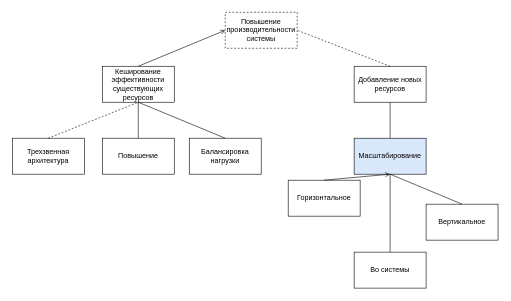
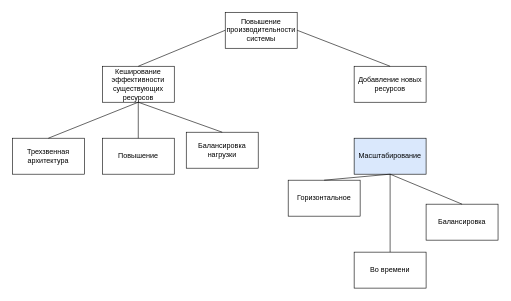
- <mxCell id="2" value="Повышение производительности системы" style="rounded=0;whiteSpace=wrap;html=1;dashed=1;" vertex="1" parent="1"><mxGeometry x="375" y="20" width="120" height="60" as="geometry" /></mxCell>
+ <mxCell id="2" value="Повышение производительности системы" style="rounded=0;whiteSpace=wrap;html=1;" vertex="1" parent="1"><mxGeometry x="375" y="20" width="120" height="60" as="geometry" /></mxCell>
- <mxCell id="8" value="" style="endArrow=open;html=1;rounded=0;entryX=0;entryY=0.5;entryDx=0;entryDy=0;exitX=0.5;exitY=0;exitDx=0;exitDy=0;" edge="1" parent="1" source="3" target="2"><mxGeometry width="50" height="50" relative="1" as="geometry"><mxPoint x="50" y="170" as="sourcePoint" /><mxPoint x="100" y="120" as="targetPoint" /></mxGeometry></mxCell>
+ <mxCell id="8" value="" style="endArrow=none;html=1;rounded=0;entryX=0;entryY=0.5;entryDx=0;entryDy=0;exitX=0.5;exitY=0;exitDx=0;exitDy=0;" edge="1" parent="1" source="3" target="2"><mxGeometry width="50" height="50" relative="1" as="geometry"><mxPoint x="50" y="170" as="sourcePoint" /><mxPoint x="100" y="120" as="targetPoint" /></mxGeometry></mxCell>
- <mxCell id="15" value="" style="endArrow=none;html=1;rounded=0;entryX=1;entryY=0.5;entryDx=0;entryDy=0;exitX=0.5;exitY=0;exitDx=0;exitDy=0;dashed=1;" edge="1" parent="1" source="4" target="2"><mxGeometry width="50" height="50" relative="1" as="geometry"><mxPoint x="480" y="210" as="sourcePoint" /><mxPoint x="530" y="160" as="targetPoint" /></mxGeometry></mxCell>
+ <mxCell id="15" value="" style="endArrow=none;html=1;rounded=0;entryX=1;entryY=0.5;entryDx=0;entryDy=0;exitX=0.5;exitY=0;exitDx=0;exitDy=0;" edge="1" parent="1" source="4" target="2"><mxGeometry width="50" height="50" relative="1" as="geometry"><mxPoint x="480" y="210" as="sourcePoint" /><mxPoint x="530" y="160" as="targetPoint" /></mxGeometry></mxCell>
- <mxCell id="16" value="" style="endArrow=none;html=1;rounded=0;entryX=0.5;entryY=1;entryDx=0;entryDy=0;exitX=0.5;exitY=0;exitDx=0;exitDy=0;" edge="1" parent="1" source="12" target="4"><mxGeometry width="50" height="50" relative="1" as="geometry"><mxPoint x="660" y="120" as="sourcePoint" /><mxPoint x="505" y="60" as="targetPoint" /></mxGeometry></mxCell>
- <mxCell id="9" value="" style="endArrow=none;html=1;rounded=0;entryX=0.5;entryY=1;entryDx=0;entryDy=0;exitX=0.5;exitY=0;exitDx=0;exitDy=0;dashed=1;" edge="1" parent="1" source="5" target="3"><mxGeometry width="50" height="50" relative="1" as="geometry"><mxPoint x="220" y="120" as="sourcePoint" /><mxPoint x="385" y="60" as="targetPoint" /></mxGeometry></mxCell>
+ <mxCell id="9" value="" style="endArrow=none;html=1;rounded=0;entryX=0.5;entryY=1;entryDx=0;entryDy=0;exitX=0.5;exitY=0;exitDx=0;exitDy=0;" edge="1" parent="1" source="5" target="3"><mxGeometry width="50" height="50" relative="1" as="geometry"><mxPoint x="220" y="120" as="sourcePoint" /><mxPoint x="385" y="60" as="targetPoint" /></mxGeometry></mxCell>
- <mxCell id="7" value="Балансировка нагрузки" style="rounded=0;whiteSpace=wrap;html=1;" vertex="1" parent="1"><mxGeometry x="315" y="230" width="120" height="60" as="geometry" /></mxCell>
+ <mxCell id="7" value="Балансировка нагрузки" style="rounded=0;whiteSpace=wrap;html=1;" vertex="1" parent="1"><mxGeometry x="310" y="220" width="120" height="60" as="geometry" /></mxCell>
- <mxCell id="17" value="" style="endArrow=open;html=1;rounded=0;entryX=0.5;entryY=1;entryDx=0;entryDy=0;exitX=0.5;exitY=0;exitDx=0;exitDy=0;" edge="1" parent="1" source="13" target="12"><mxGeometry width="50" height="50" relative="1" as="geometry"><mxPoint x="660" y="240" as="sourcePoint" /><mxPoint x="660" y="180" as="targetPoint" /></mxGeometry></mxCell>
+ <mxCell id="17" value="" style="endArrow=none;html=1;rounded=0;entryX=0.5;entryY=1;entryDx=0;entryDy=0;exitX=0.5;exitY=0;exitDx=0;exitDy=0;" edge="1" parent="1" source="13" target="12"><mxGeometry width="50" height="50" relative="1" as="geometry"><mxPoint x="660" y="240" as="sourcePoint" /><mxPoint x="660" y="180" as="targetPoint" /></mxGeometry></mxCell>
- <mxCell id="14" value="Вертикальное" style="rounded=0;whiteSpace=wrap;html=1;" vertex="1" parent="1"><mxGeometry x="710" y="340" width="120" height="60" as="geometry" /></mxCell>
+ <mxCell id="14" value="Балансировка" style="rounded=0;whiteSpace=wrap;html=1;" vertex="1" parent="1"><mxGeometry x="710" y="340" width="120" height="60" as="geometry" /></mxCell>
- <mxCell id="19" value="Во системы" style="rounded=0;whiteSpace=wrap;html=1;" vertex="1" parent="1"><mxGeometry x="590" y="420" width="120" height="60" as="geometry" /></mxCell>
+ <mxCell id="19" value="Во времени" style="rounded=0;whiteSpace=wrap;html=1;" vertex="1" parent="1"><mxGeometry x="590" y="420" width="120" height="60" as="geometry" /></mxCell>
